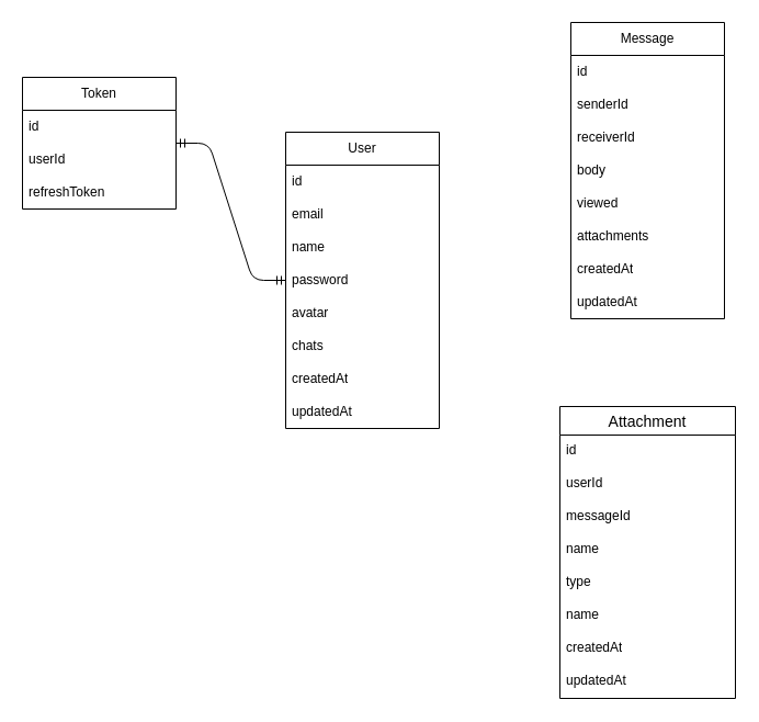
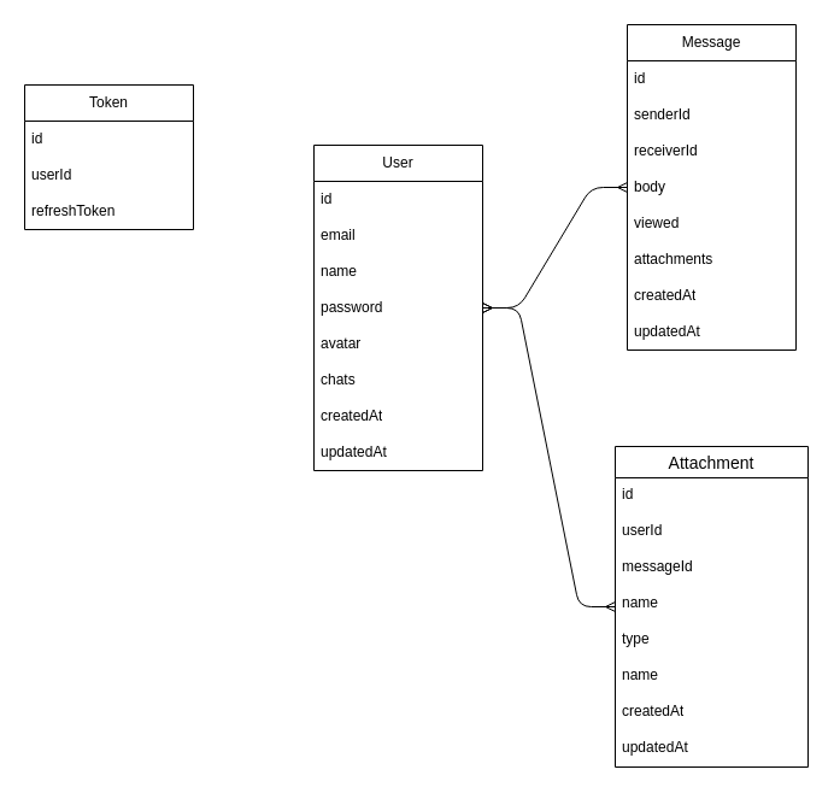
- <mxCell id="15" value="" style="edgeStyle=entityRelationEdgeStyle;fontSize=12;html=1;endArrow=ERmandOne;startArrow=ERmandOne;rounded=1;" edge="1" parent="1" source="11" target="2"><mxGeometry width="100" height="100" relative="1" as="geometry"><mxPoint x="480" y="180" as="sourcePoint" /><mxPoint x="580" y="80" as="targetPoint" /></mxGeometry></mxCell>
+ <mxCell id="25" value="" style="edgeStyle=entityRelationEdgeStyle;fontSize=12;html=1;endArrow=ERmany;startArrow=ERmany;rounded=1;" edge="1" parent="1" source="2" target="16"><mxGeometry width="100" height="100" relative="1" as="geometry"><mxPoint x="420" y="290" as="sourcePoint" /><mxPoint x="520" y="190" as="targetPoint" /></mxGeometry></mxCell>
+ <mxCell id="35" value="" style="edgeStyle=entityRelationEdgeStyle;fontSize=12;html=1;endArrow=ERmany;startArrow=ERmany;rounded=1;" edge="1" parent="1" source="26" target="2"><mxGeometry width="100" height="100" relative="1" as="geometry"><mxPoint x="700" y="360" as="sourcePoint" /><mxPoint x="800" y="260" as="targetPoint" /></mxGeometry></mxCell>
